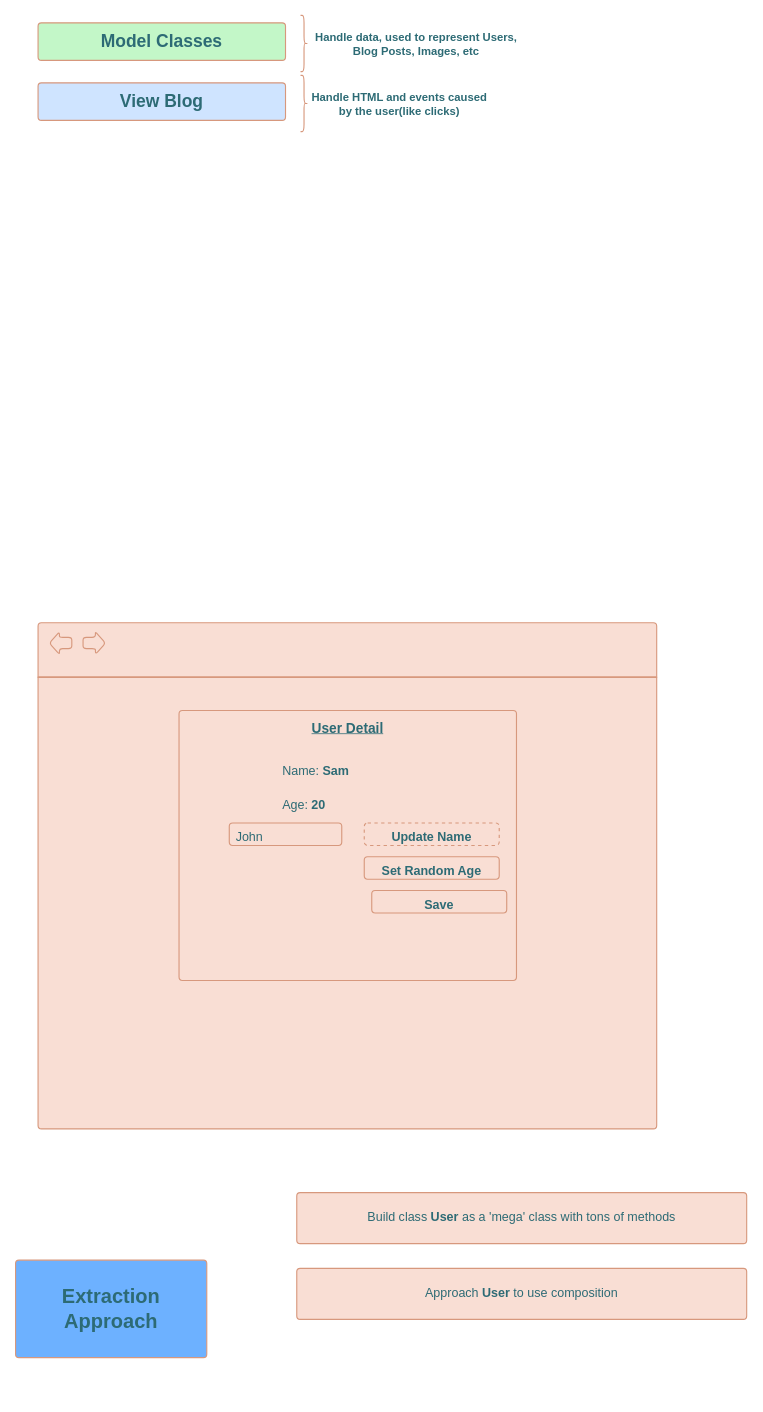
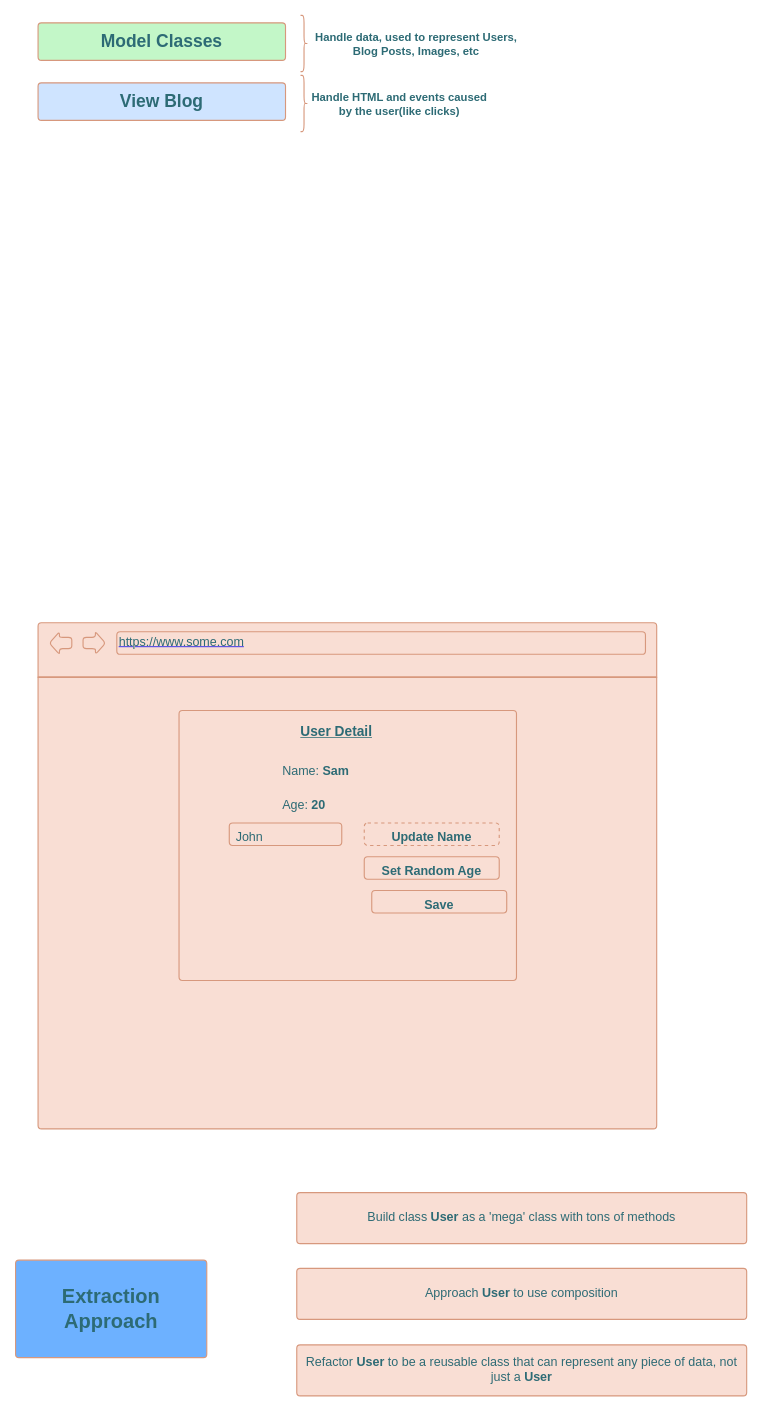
+ <mxCell id="13" value="&lt;div style=&quot;display: flex; justify-content: flex-start; text-align: left; align-items: baseline; font-size: 0; line-height: 1.25;margin-top: -2px;&quot;&gt;&lt;span&gt;&lt;a href=&quot;https://www.some.com&quot;&gt;&lt;span style=&quot;font-size:16.7px;color:#2d6b75;&quot;&gt;https://www.some.com&lt;/span&gt;&lt;/a&gt;&lt;/span&gt;&lt;/div&gt;" style="html=1;overflow=block;blockSpacing=1;whiteSpace=wrap;fontSize=13;spacing=3.8;verticalAlign=middle;strokeColor=#d7987d;strokeOpacity=100;rounded=1;absoluteArcSize=1;arcSize=9;fillColor=#F9DED4;strokeWidth=1.5;" vertex="1" parent="1"><mxGeometry x="155" y="842" width="705" height="30" as="geometry" /></mxCell>
- <mxCell id="16" value="User Detail" style="html=1;overflow=block;blockSpacing=1;whiteSpace=wrap;fontSize=18.3;fontColor=#2d6b75;fontStyle=5;spacing=3.8;strokeOpacity=0;fillOpacity=0;rounded=1;absoluteArcSize=1;arcSize=9;fillColor=#ffffff;strokeWidth=0.8;" vertex="1" parent="1"><mxGeometry x="373" y="947" width="180" height="45" as="geometry" /></mxCell>
+ <mxCell id="16" value="User Detail" style="html=1;overflow=block;blockSpacing=1;whiteSpace=wrap;fontSize=18.3;fontColor=#2d6b75;fontStyle=5;spacing=3.8;strokeOpacity=0;fillOpacity=0;rounded=1;absoluteArcSize=1;arcSize=9;fillColor=#ffffff;strokeWidth=0.8;" vertex="1" parent="1"><mxGeometry x="358" y="952" width="180" height="45" as="geometry" /></mxCell>
+ <mxCell id="26" value="&lt;div style=&quot;display: flex; justify-content: center; text-align: center; align-items: baseline; font-size: 0; line-height: 1.25;margin-top: -2px;&quot;&gt;&lt;span&gt;&lt;span style=&quot;font-size:16.7px;color:#2d6b75;&quot;&gt;&lt;span style=&quot;font-size:16.7px;color:#2d6b75;&quot;&gt;Refactor &lt;/span&gt;&lt;span style=&quot;font-size:16.7px;color:#2d6b75;font-weight: bold;&quot;&gt;User&lt;/span&gt;&lt;span style=&quot;font-size:16.7px;color:#2d6b75;&quot;&gt; to be a reusable class that can represent any piece of data, not just a &lt;/span&gt;&lt;span style=&quot;font-size:16.7px;color:#2d6b75;font-weight: bold;&quot;&gt;User&lt;/span&gt;&lt;/span&gt;&lt;/span&gt;&lt;/div&gt;" style="html=1;overflow=block;blockSpacing=1;whiteSpace=wrap;fontSize=13;spacing=9;strokeColor=#d7987d;strokeOpacity=100;rounded=1;absoluteArcSize=1;arcSize=9;fillColor=#F9DED4;strokeWidth=1.5;" vertex="1" parent="1"><mxGeometry x="395" y="1793" width="600" height="68" as="geometry" /></mxCell>
